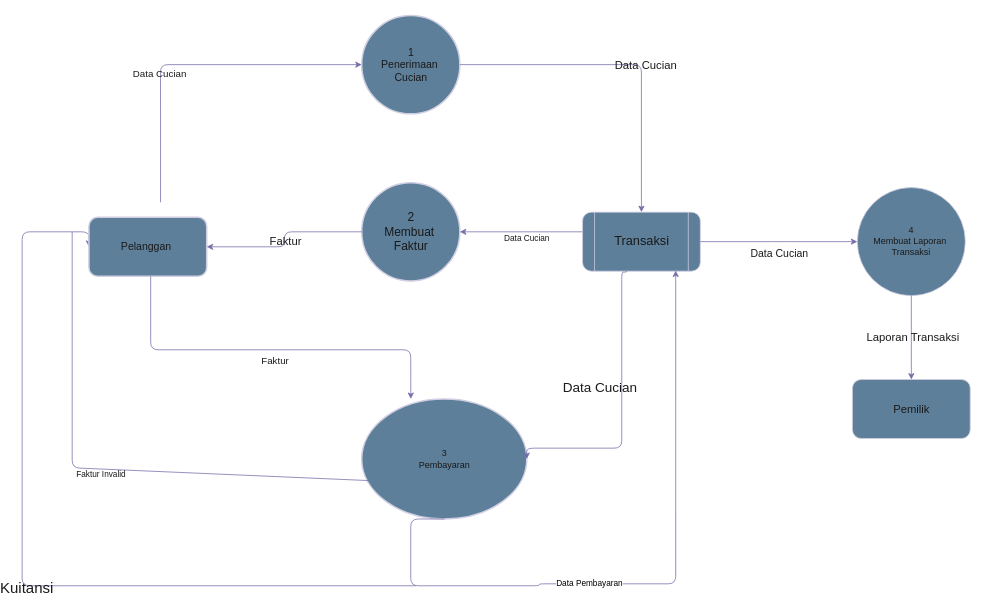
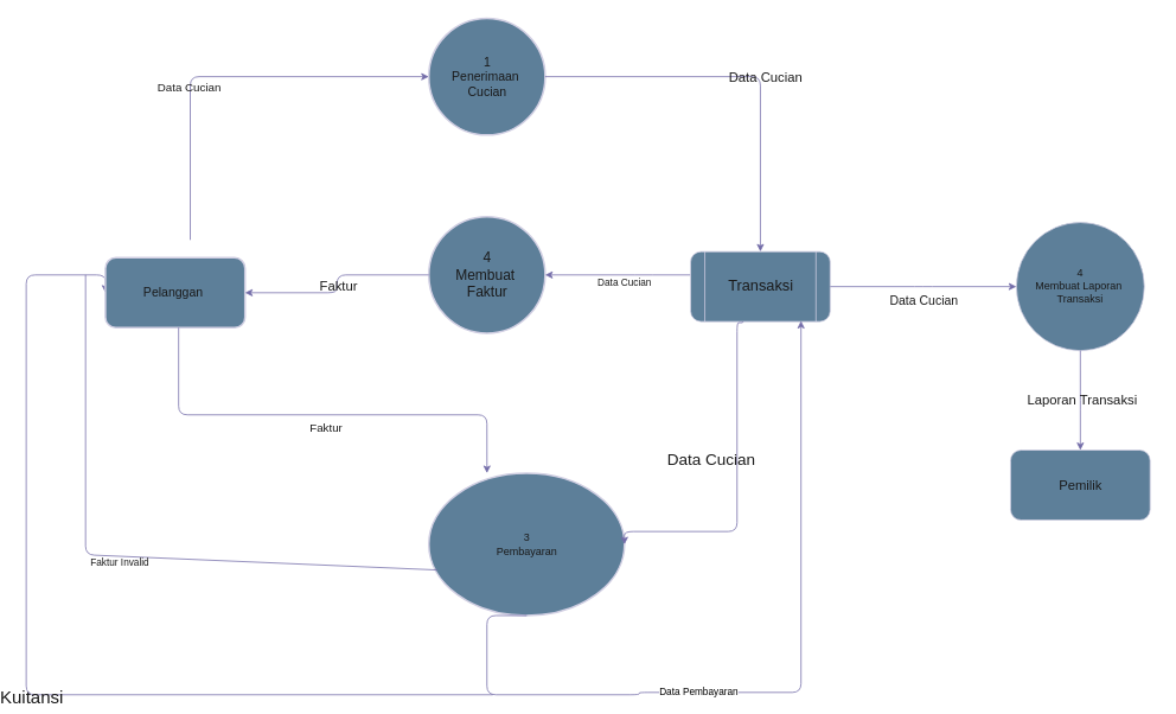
- <mxCell id="4" value="&lt;font style=&quot;font-size: 16px;&quot;&gt;2&lt;br&gt;Membuat&amp;nbsp;&lt;br&gt;Faktur&lt;/font&gt;" style="strokeWidth=2;html=1;shape=mxgraph.flowchart.start_2;whiteSpace=wrap;labelBackgroundColor=none;rounded=1;fillColor=#5D7F99;strokeColor=#D0CEE2;fontColor=#1A1A1A;" parent="2" vertex="1"><mxGeometry x="452.544" y="222.759" width="130.793" height="131.034" as="geometry" /></mxCell>
+ <mxCell id="4" value="&lt;font style=&quot;font-size: 16px;&quot;&gt;4&lt;br&gt;Membuat&amp;nbsp;&lt;br&gt;Faktur&lt;/font&gt;" style="strokeWidth=2;html=1;shape=mxgraph.flowchart.start_2;whiteSpace=wrap;labelBackgroundColor=none;rounded=1;fillColor=#5D7F99;strokeColor=#D0CEE2;fontColor=#1A1A1A;" parent="2" vertex="1"><mxGeometry x="452.544" y="222.759" width="130.793" height="131.034" as="geometry" /></mxCell>
